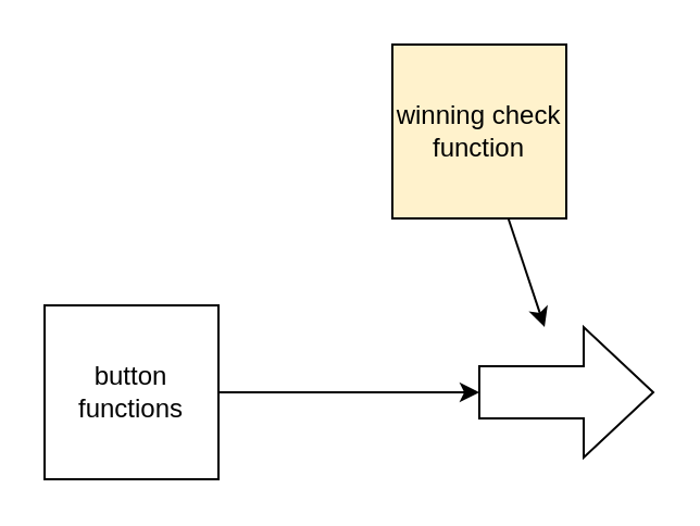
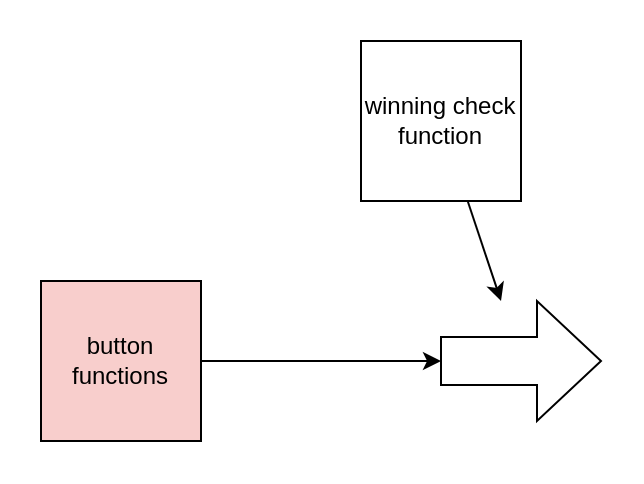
- <mxCell id="6" value="winning check function" style="whiteSpace=wrap;html=1;aspect=fixed;fillColor=#fff2cc;" vertex="1" parent="1"><mxGeometry x="180" y="20" width="80" height="80" as="geometry" /></mxCell>
+ <mxCell id="6" value="winning check function" style="whiteSpace=wrap;html=1;aspect=fixed;" vertex="1" parent="1"><mxGeometry x="180" y="20" width="80" height="80" as="geometry" /></mxCell>
- <mxCell id="3" value="button functions" style="whiteSpace=wrap;html=1;aspect=fixed;" vertex="1" parent="1"><mxGeometry x="20" y="140" width="80" height="80" as="geometry" /></mxCell>
+ <mxCell id="3" value="button functions" style="whiteSpace=wrap;html=1;aspect=fixed;fillColor=#f8cecc;" vertex="1" parent="1"><mxGeometry x="20" y="140" width="80" height="80" as="geometry" /></mxCell>
